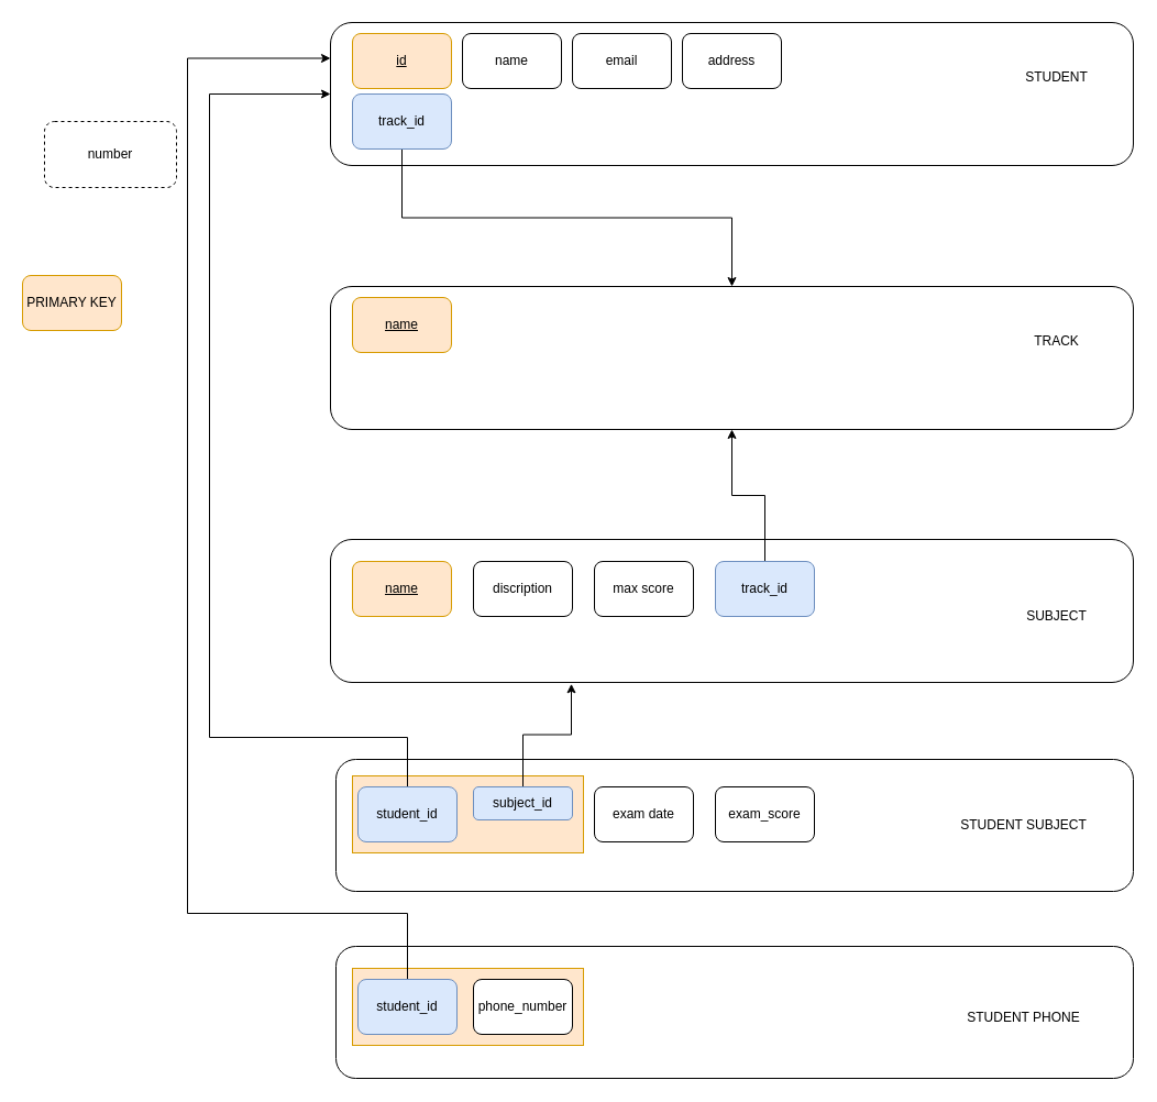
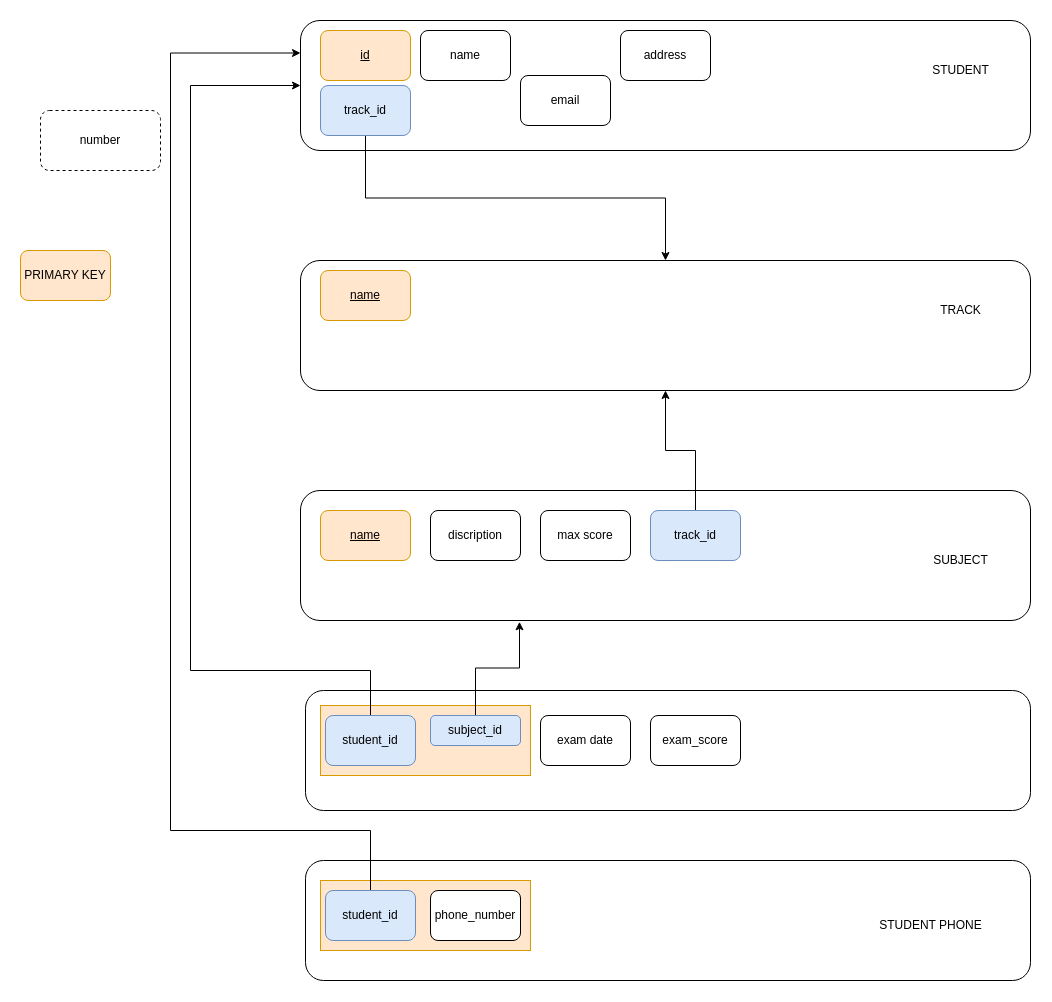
- <mxCell id="11" value="email" style="rounded=1;whiteSpace=wrap;html=1;" vertex="1" parent="1"><mxGeometry x="520" y="30" width="90" height="50" as="geometry" /></mxCell>
+ <mxCell id="11" value="email" style="rounded=1;whiteSpace=wrap;html=1;" vertex="1" parent="1"><mxGeometry x="520" y="75" width="90" height="50" as="geometry" /></mxCell>
- <mxCell id="26" value="STUDENT SUBJECT" style="text;html=1;resizable=0;autosize=1;align=center;verticalAlign=middle;points=[];fillColor=none;strokeColor=none;rounded=0;" vertex="1" parent="1"><mxGeometry x="860" y="735" width="140" height="30" as="geometry" /></mxCell>
